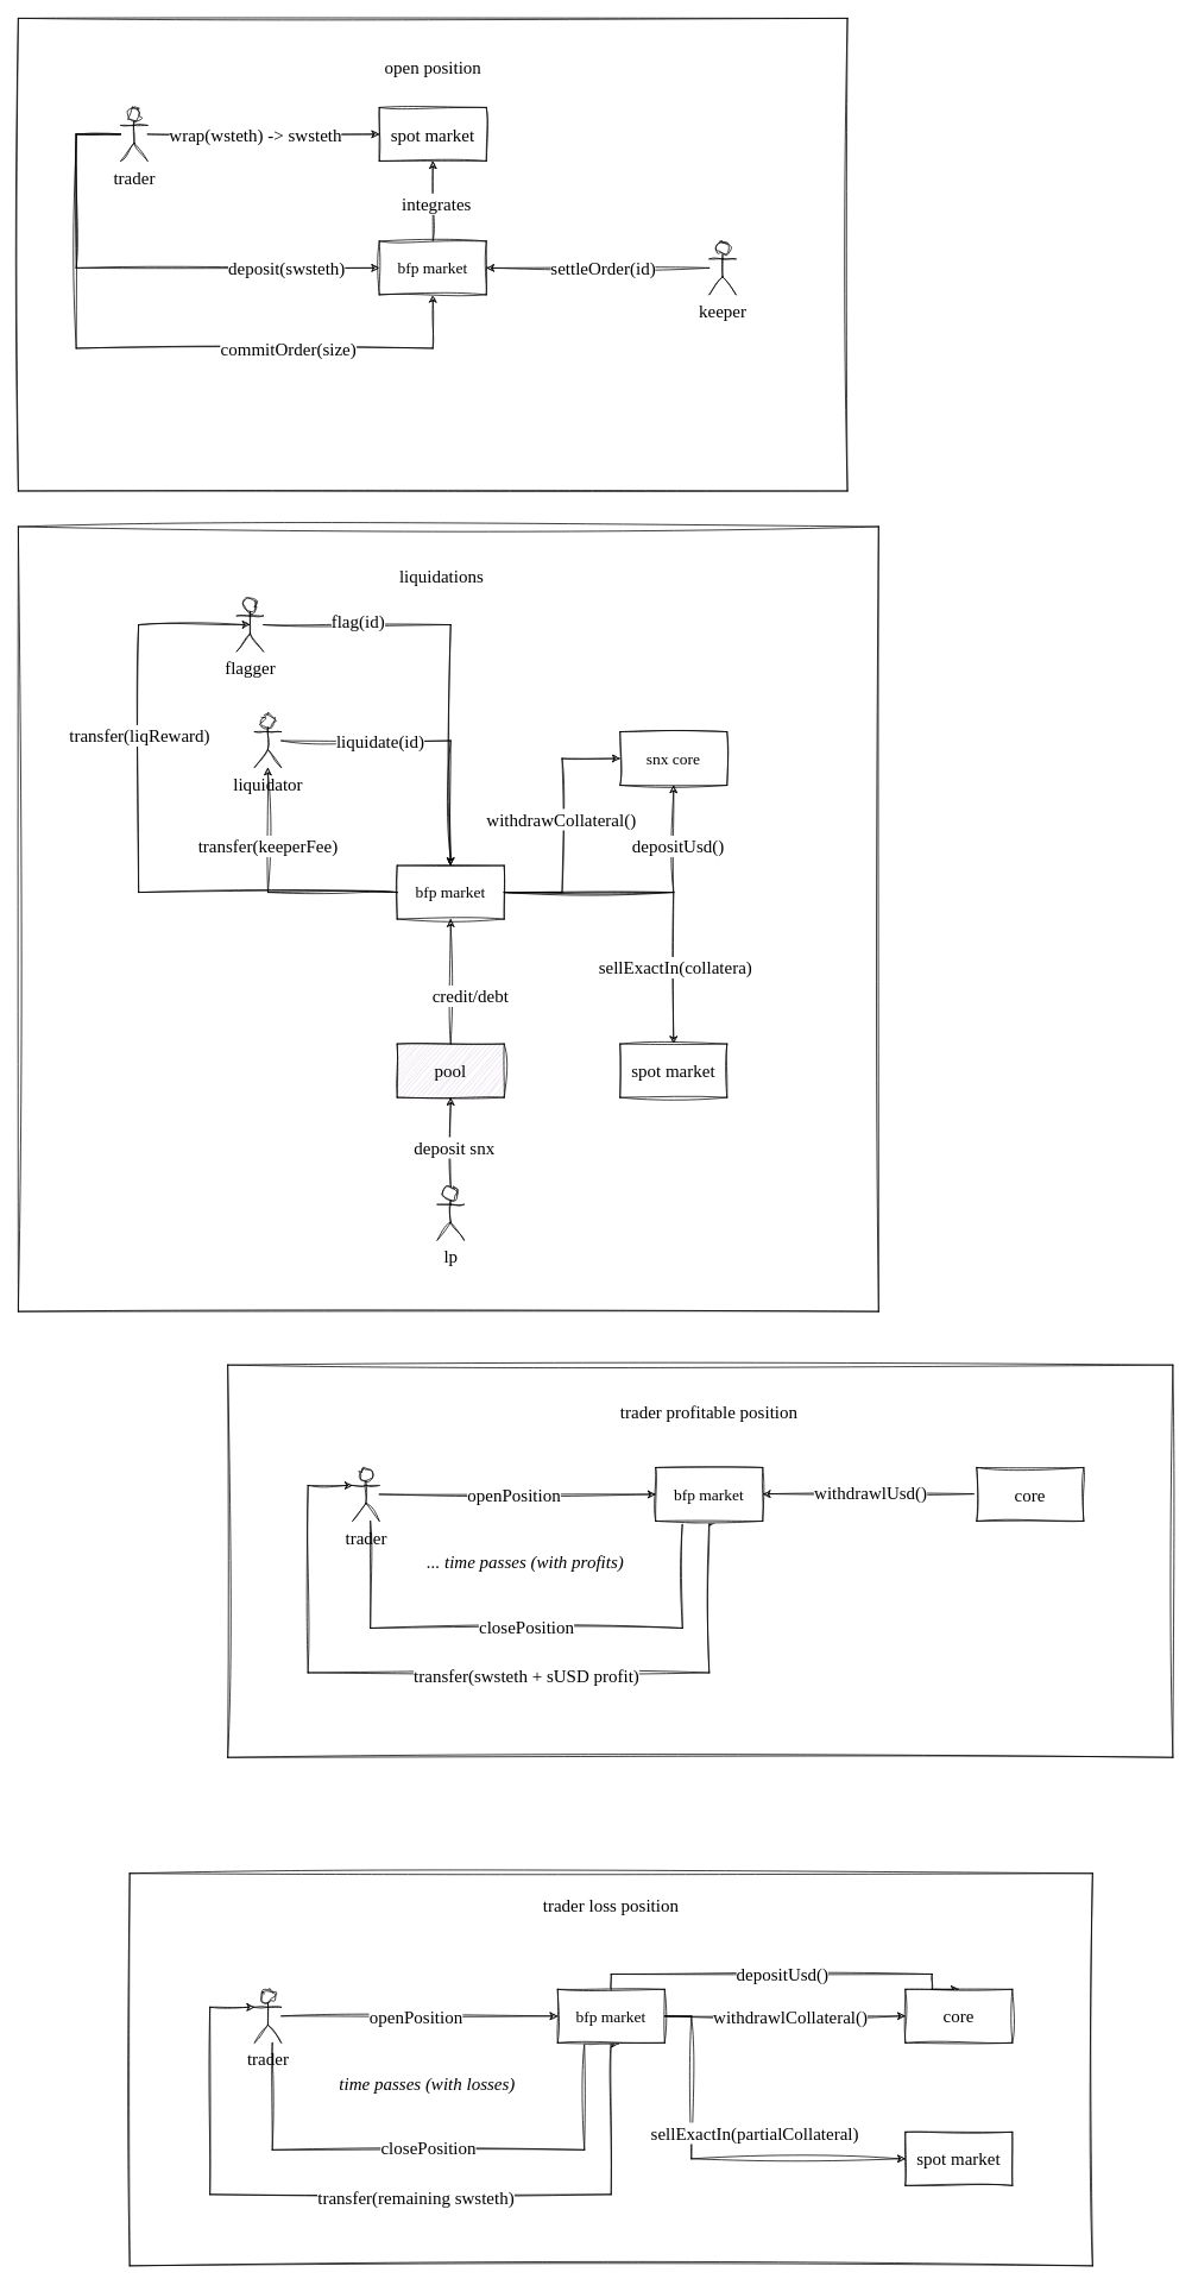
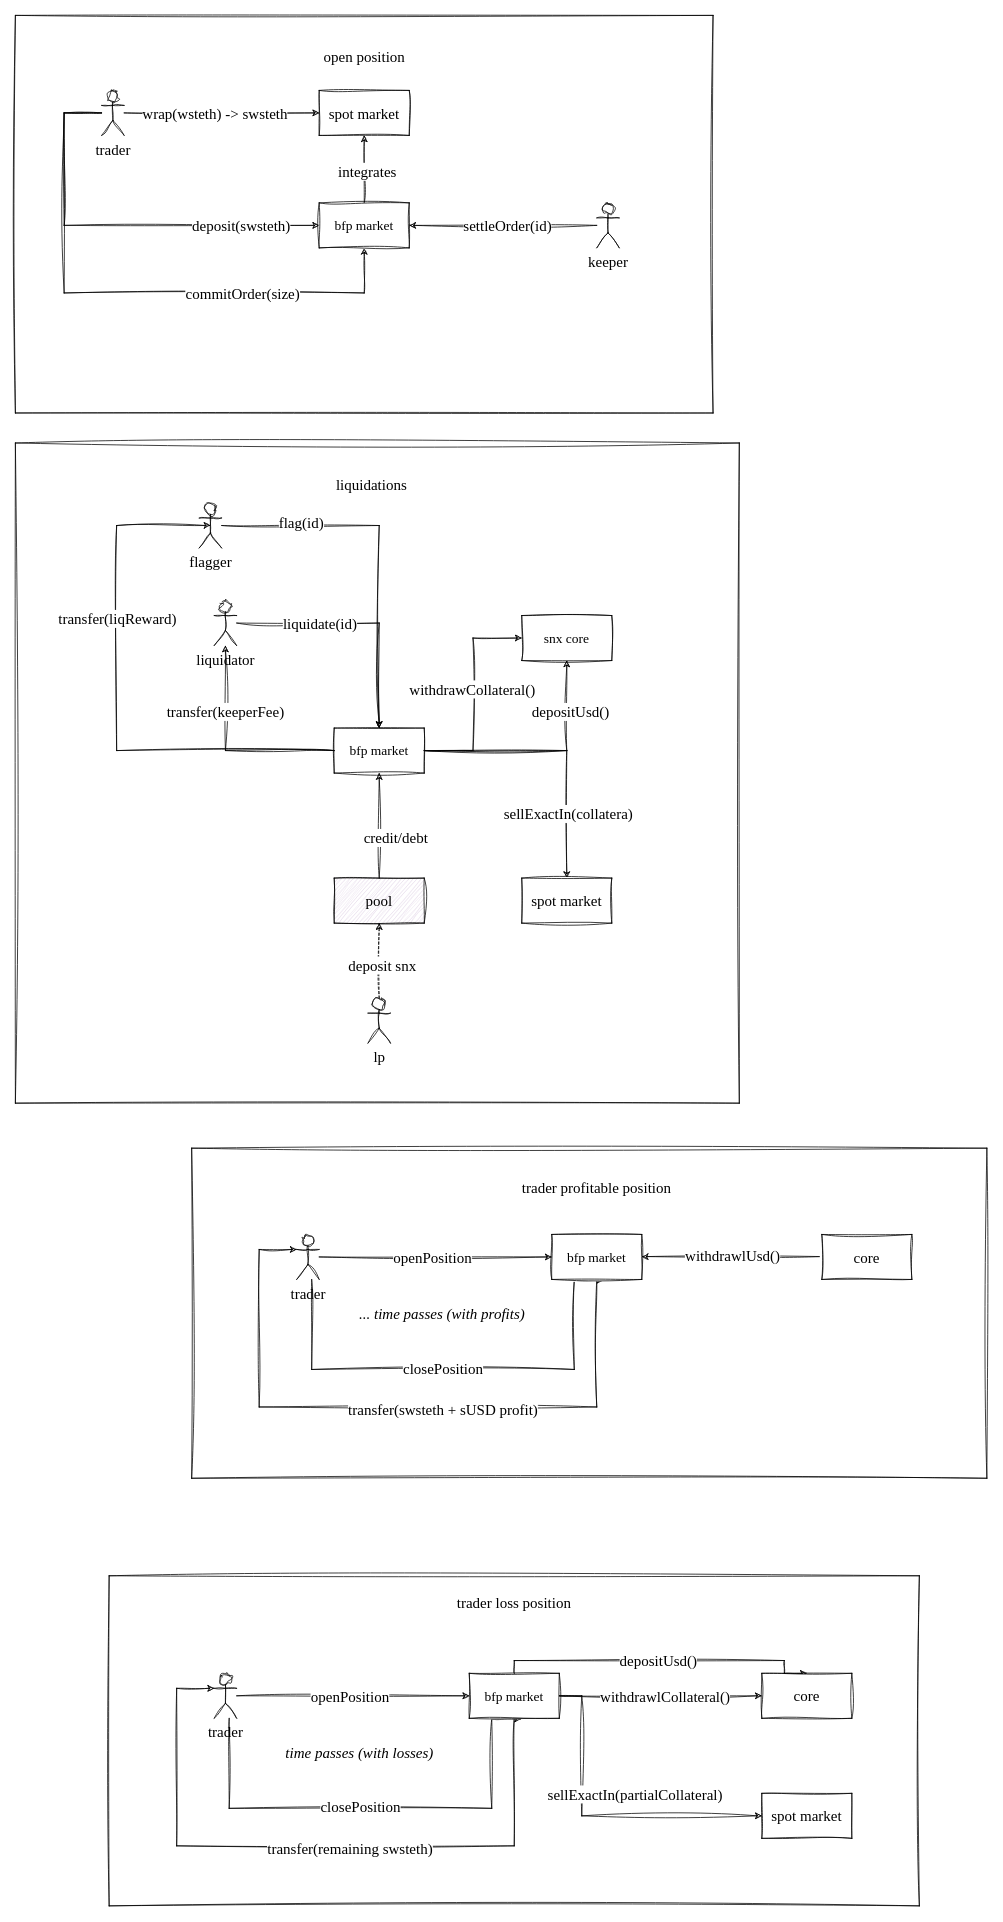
- <mxCell id="33" style="edgeStyle=orthogonalEdgeStyle;rounded=0;sketch=1;hachureGap=4;jiggle=2;curveFitting=1;orthogonalLoop=1;jettySize=auto;html=1;entryX=0.5;entryY=1;entryDx=0;entryDy=0;fontFamily=Architects Daughter;fontSource=https%3A%2F%2Ffonts.googleapis.com%2Fcss%3Ffamily%3DArchitects%2BDaughter;fontSize=16;" parent="1" source="35" target="38" edge="1"><mxGeometry relative="1" as="geometry" /></mxCell>
+ <mxCell id="33" style="edgeStyle=orthogonalEdgeStyle;rounded=0;sketch=1;hachureGap=4;jiggle=2;curveFitting=1;orthogonalLoop=1;jettySize=auto;html=1;entryX=0.5;entryY=1;entryDx=0;entryDy=0;fontFamily=Architects Daughter;fontSource=https%3A%2F%2Ffonts.googleapis.com%2Fcss%3Ffamily%3DArchitects%2BDaughter;fontSize=16;dashed=1;" parent="1" source="35" target="38" edge="1"><mxGeometry relative="1" as="geometry" /></mxCell>
